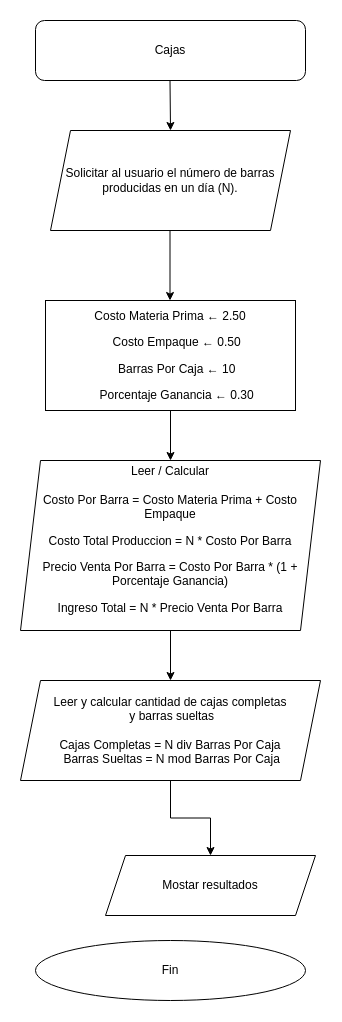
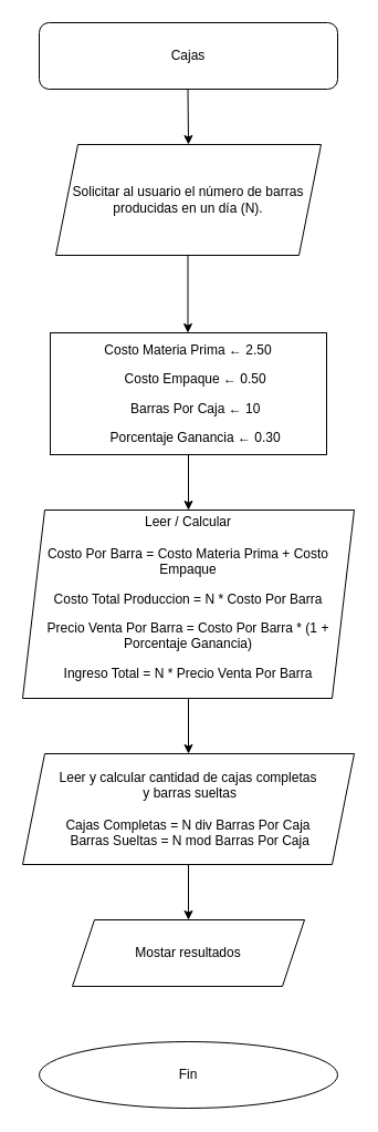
- <mxCell id="11" value="Mostar resultados" style="shape=parallelogram;perimeter=parallelogramPerimeter;whiteSpace=wrap;html=1;fixedSize=1;" vertex="1" parent="1"><mxGeometry x="105" y="855" width="210" height="60" as="geometry" /></mxCell>
+ <mxCell id="11" value="Mostar resultados" style="shape=parallelogram;perimeter=parallelogramPerimeter;whiteSpace=wrap;html=1;fixedSize=1;" vertex="1" parent="1"><mxGeometry x="65" y="830" width="210" height="60" as="geometry" /></mxCell>
